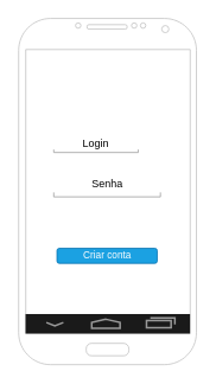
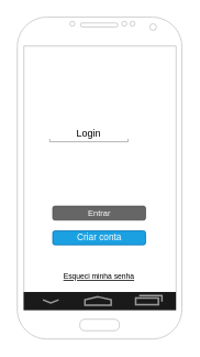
- <mxCell id="5" value="Senha" style="strokeWidth=1;html=1;shadow=0;dashed=0;shape=mxgraph.android.textfield;align=center;strokeColor=#999999;pointerEvents=1;fillColor=none;" parent="1" vertex="1"><mxGeometry x="59.99" y="191" width="120" height="30" as="geometry" /></mxCell>
+ <mxCell id="3" value="Entrar" style="rounded=1;html=1;shadow=0;dashed=0;whiteSpace=wrap;fontSize=10;fillColor=#666666;align=center;strokeColor=#4D4D4D;fontColor=#ffffff;" parent="1" vertex="1"><mxGeometry x="63.62" y="249" width="112.75" height="16.88" as="geometry" /></mxCell>
+ <mxCell id="6" value="Esqueci minha senha" style="text;html=1;strokeColor=none;fillColor=none;align=center;verticalAlign=middle;whiteSpace=wrap;rounded=0;fontStyle=4;fontSize=9;" parent="1" vertex="1"><mxGeometry x="59.5" y="324.5" width="120" height="20" as="geometry" /></mxCell>
